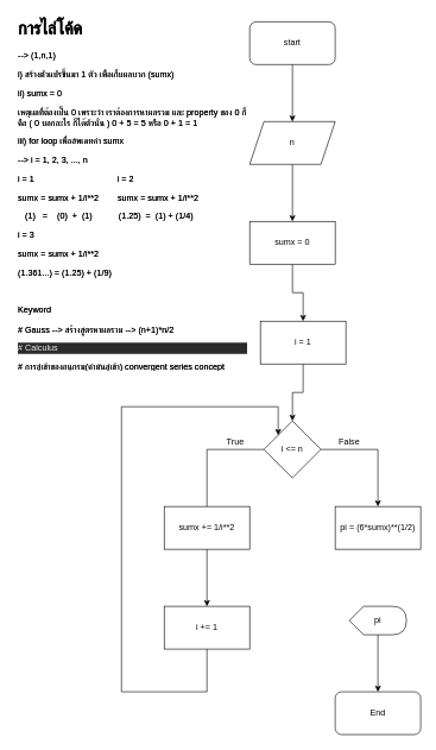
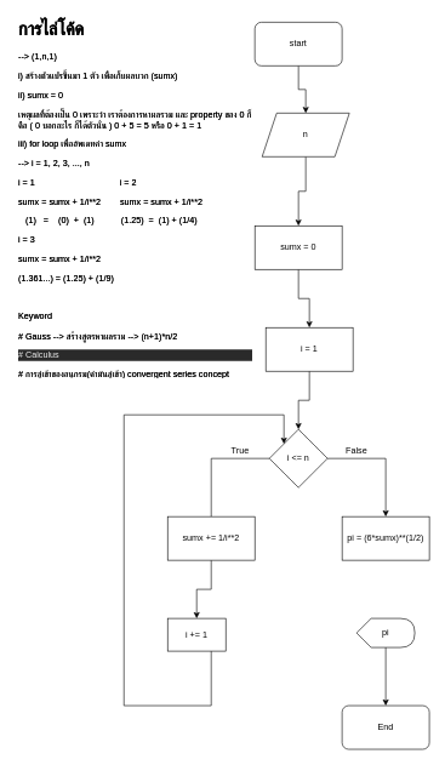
- <mxCell id="7" value="n" style="shape=parallelogram;perimeter=parallelogramPerimeter;whiteSpace=wrap;html=1;fixedSize=1;" vertex="1" parent="1"><mxGeometry x="350" y="170" width="120" height="60" as="geometry" /></mxCell>
+ <mxCell id="7" value="n" style="shape=parallelogram;perimeter=parallelogramPerimeter;whiteSpace=wrap;html=1;fixedSize=1;" vertex="1" parent="1"><mxGeometry x="360" y="155" width="120" height="60" as="geometry" /></mxCell>
- <mxCell id="18" value="i += 1" style="rounded=0;whiteSpace=wrap;html=1;" vertex="1" parent="1"><mxGeometry x="230" y="850" width="120" height="60" as="geometry" /></mxCell>
+ <mxCell id="18" value="i += 1" style="rounded=0;whiteSpace=wrap;html=1;" vertex="1" parent="1"><mxGeometry x="230" y="850" width="80" height="45" as="geometry" /></mxCell>
